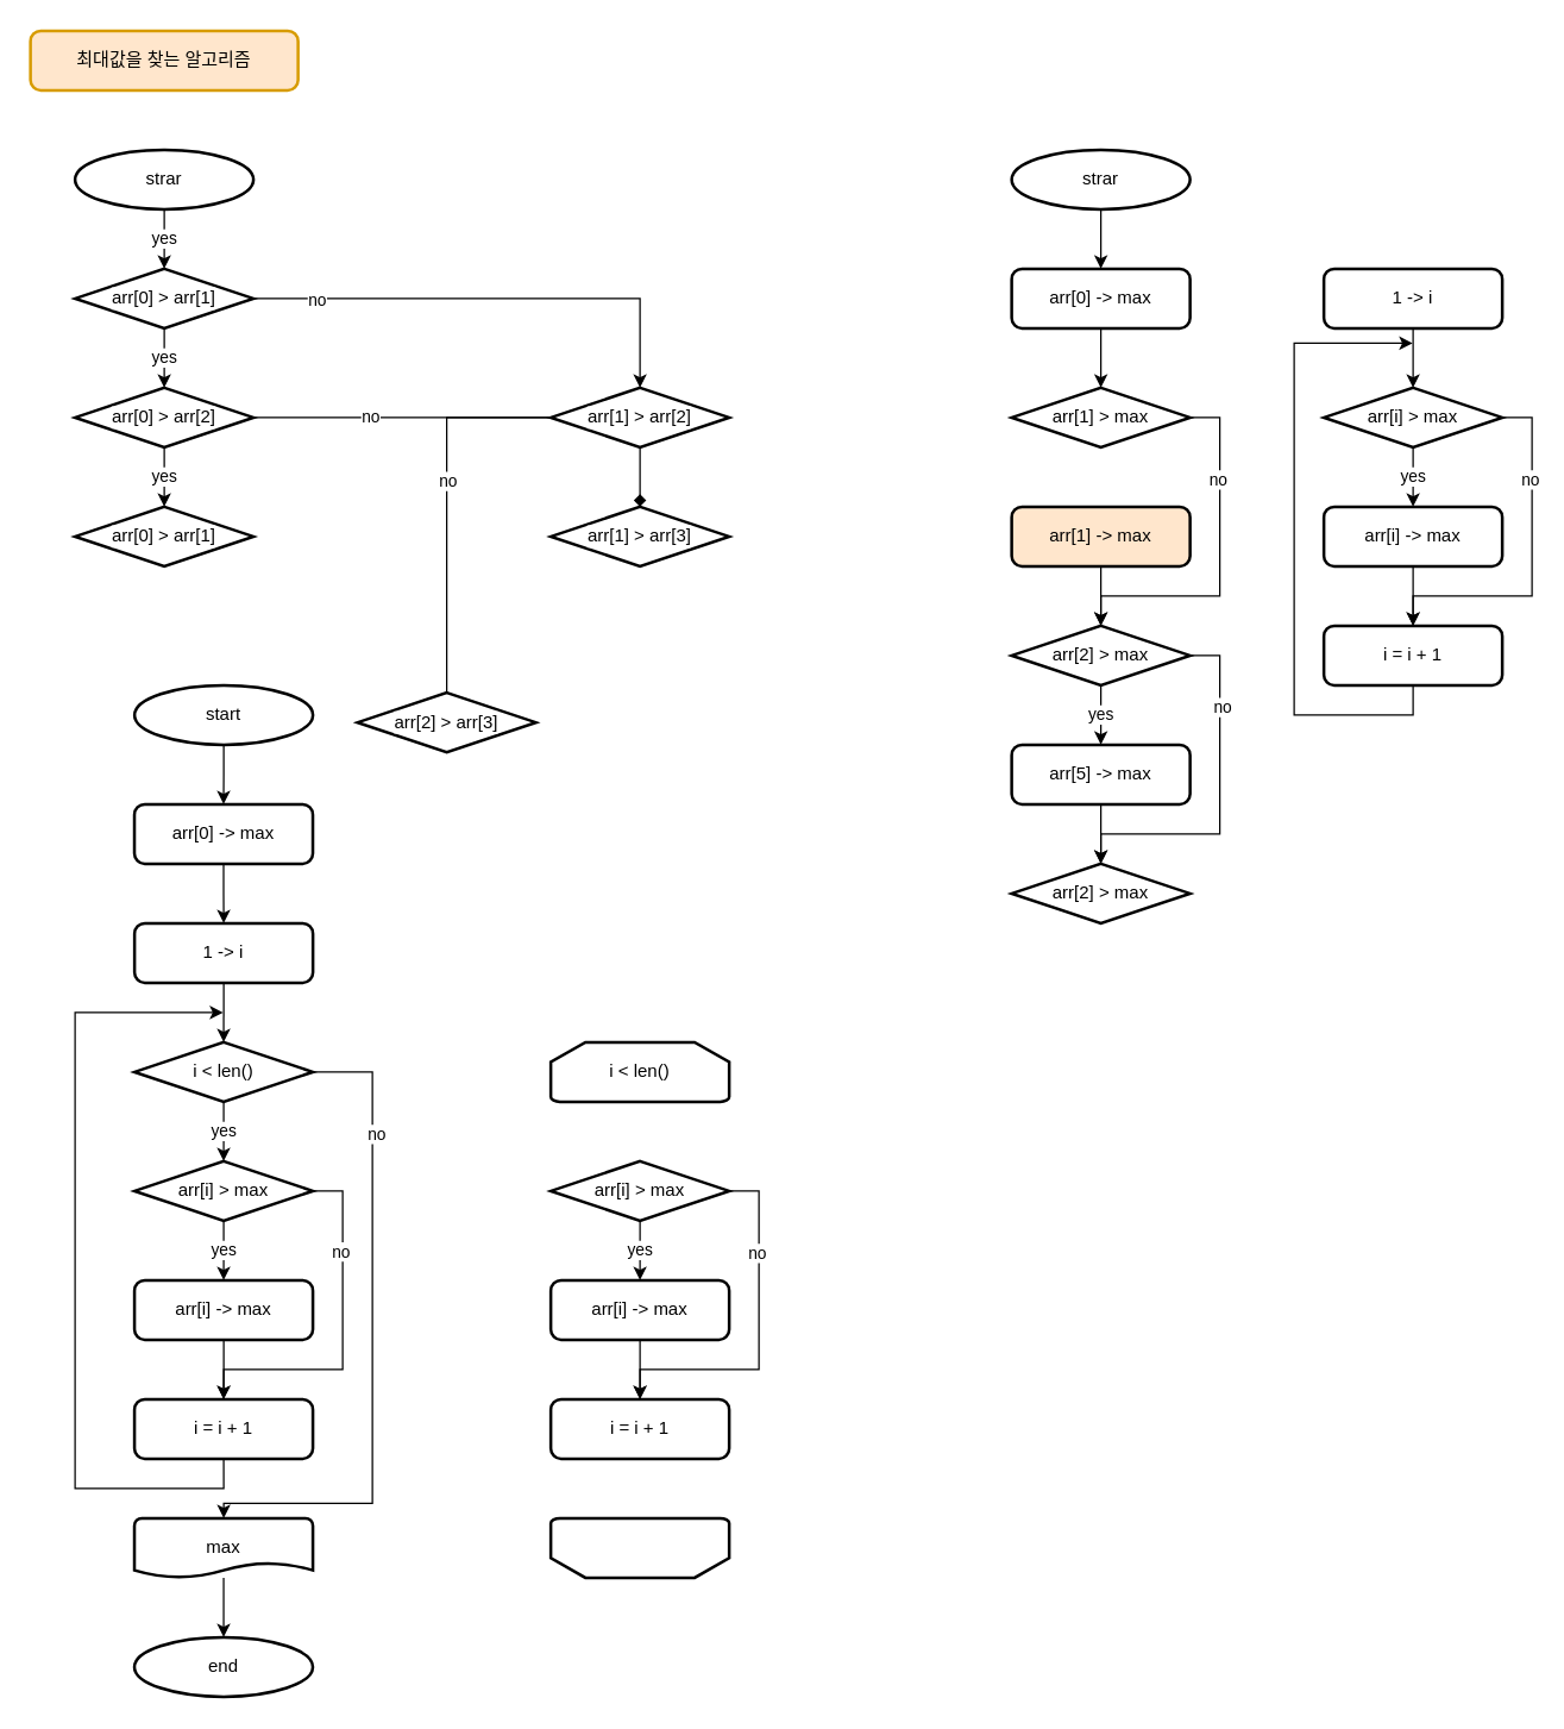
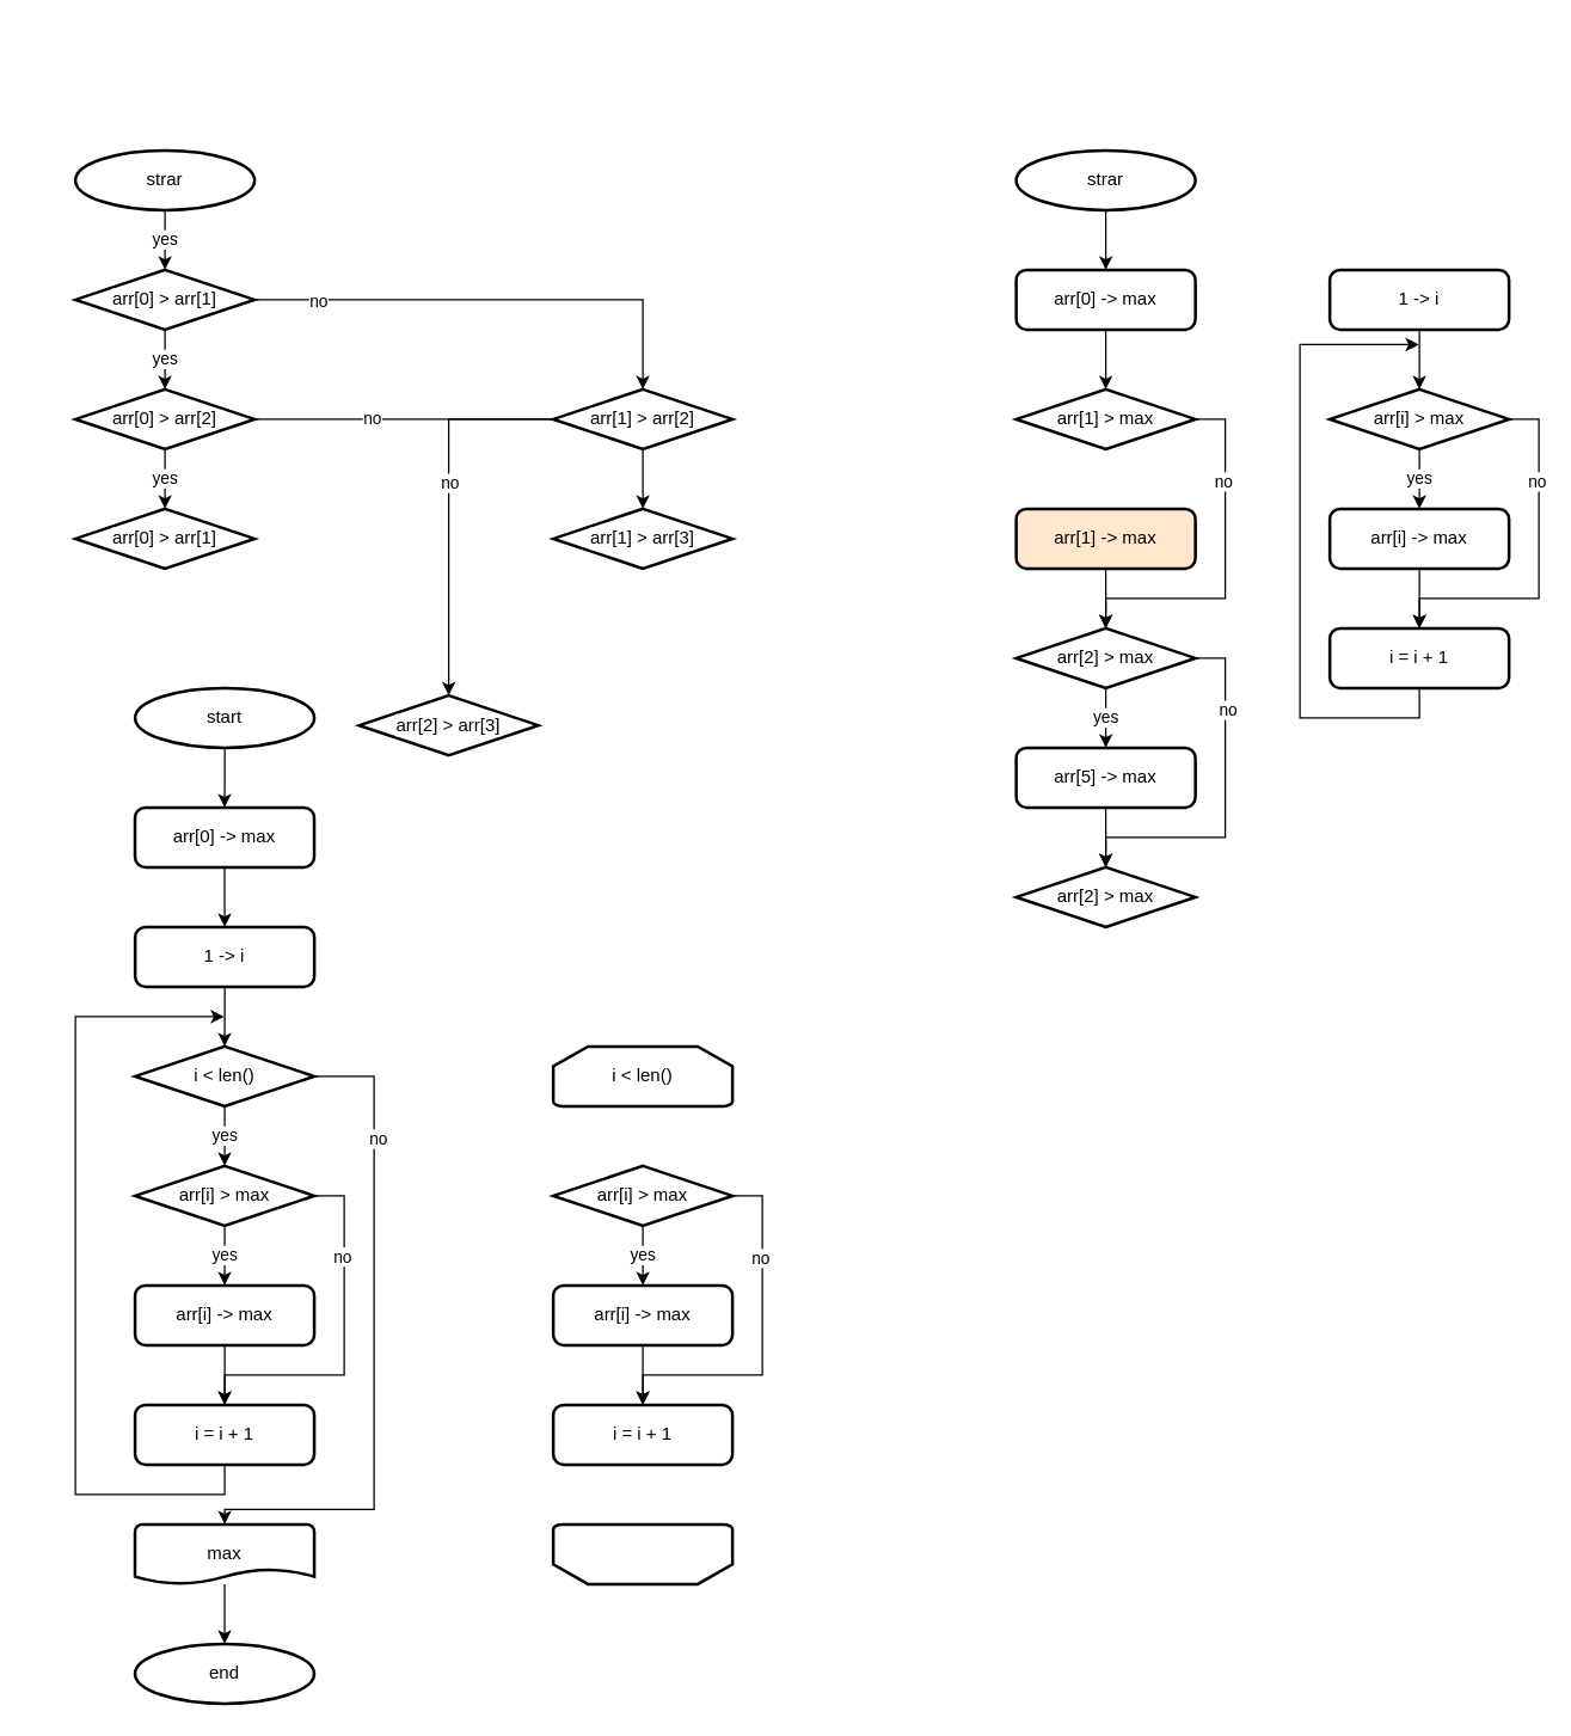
- <mxCell id="2" value="최대값을 찾는 알고리즘" style="rounded=1;whiteSpace=wrap;html=1;absoluteArcSize=1;arcSize=14;strokeWidth=2;fillColor=#ffe6cc;strokeColor=#d79b00;" vertex="1" parent="1"><mxGeometry x="20" y="20" width="180" height="40" as="geometry" /></mxCell>
- <mxCell id="10" style="edgeStyle=orthogonalEdgeStyle;rounded=0;orthogonalLoop=1;jettySize=auto;html=1;exitX=1;exitY=0.5;exitDx=0;exitDy=0;exitPerimeter=0;entryX=0.5;entryY=0;entryDx=0;entryDy=0;entryPerimeter=0;labelBackgroundColor=#FFFFFF;endArrow=diamond;" edge="1" parent="1" source="12" target="41"><mxGeometry relative="1" as="geometry" /></mxCell>
+ <mxCell id="10" style="edgeStyle=orthogonalEdgeStyle;rounded=0;orthogonalLoop=1;jettySize=auto;html=1;exitX=1;exitY=0.5;exitDx=0;exitDy=0;exitPerimeter=0;entryX=0.5;entryY=0;entryDx=0;entryDy=0;entryPerimeter=0;labelBackgroundColor=#FFFFFF;" edge="1" parent="1" source="12" target="41"><mxGeometry relative="1" as="geometry" /></mxCell>
- <mxCell id="42" style="edgeStyle=orthogonalEdgeStyle;rounded=0;orthogonalLoop=1;jettySize=auto;html=1;exitX=0;exitY=0.5;exitDx=0;exitDy=0;exitPerimeter=0;entryX=0.5;entryY=0;entryDx=0;entryDy=0;entryPerimeter=0;labelBackgroundColor=#FFFFFF;endArrow=none;" edge="1" parent="1" source="44" target="29"><mxGeometry relative="1" as="geometry" /></mxCell>
+ <mxCell id="42" style="edgeStyle=orthogonalEdgeStyle;rounded=0;orthogonalLoop=1;jettySize=auto;html=1;exitX=0;exitY=0.5;exitDx=0;exitDy=0;exitPerimeter=0;entryX=0.5;entryY=0;entryDx=0;entryDy=0;entryPerimeter=0;labelBackgroundColor=#FFFFFF;" edge="1" parent="1" source="44" target="29"><mxGeometry relative="1" as="geometry" /></mxCell>
